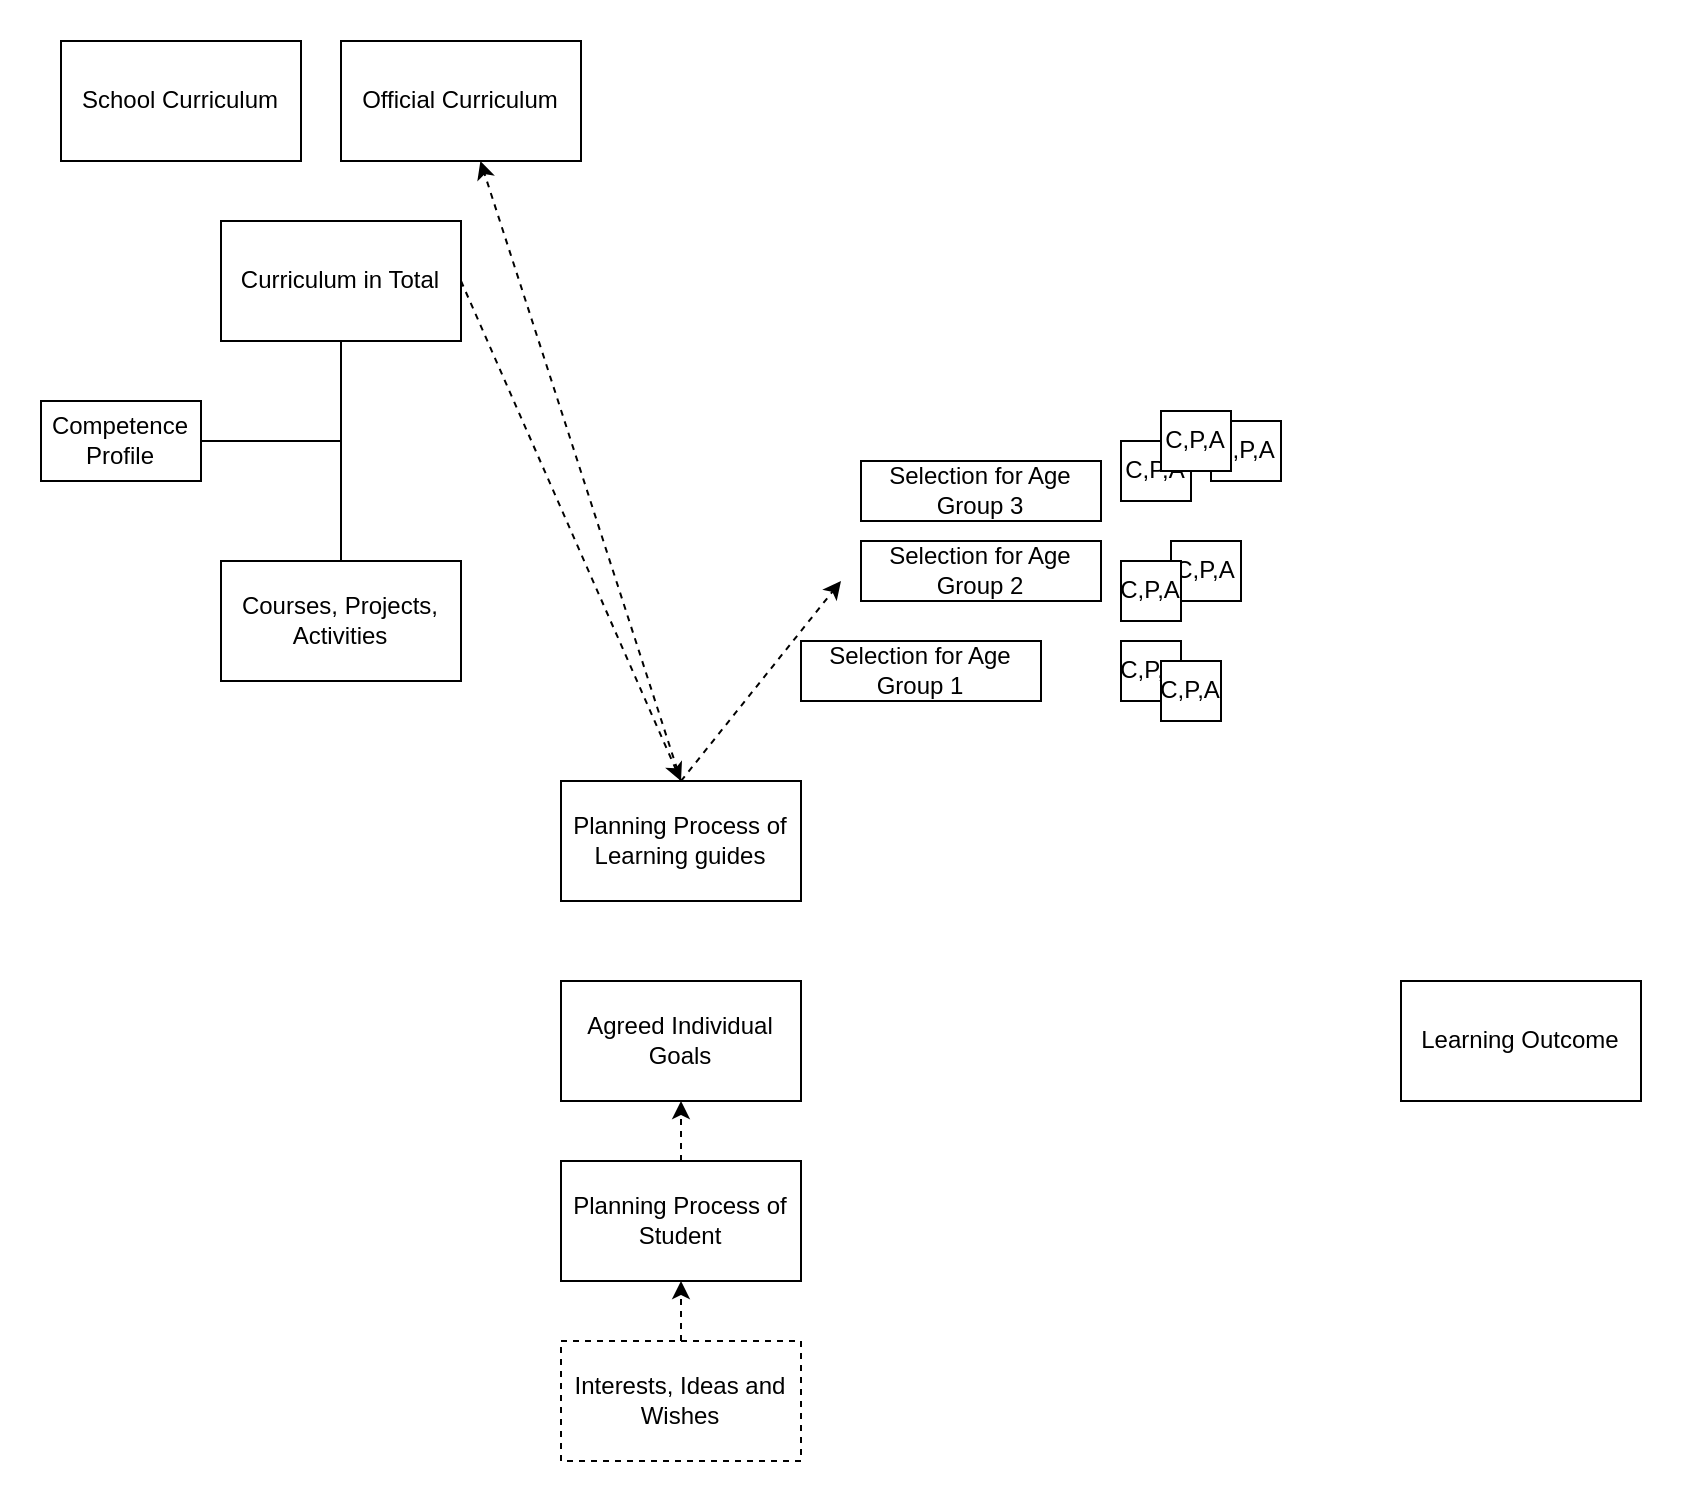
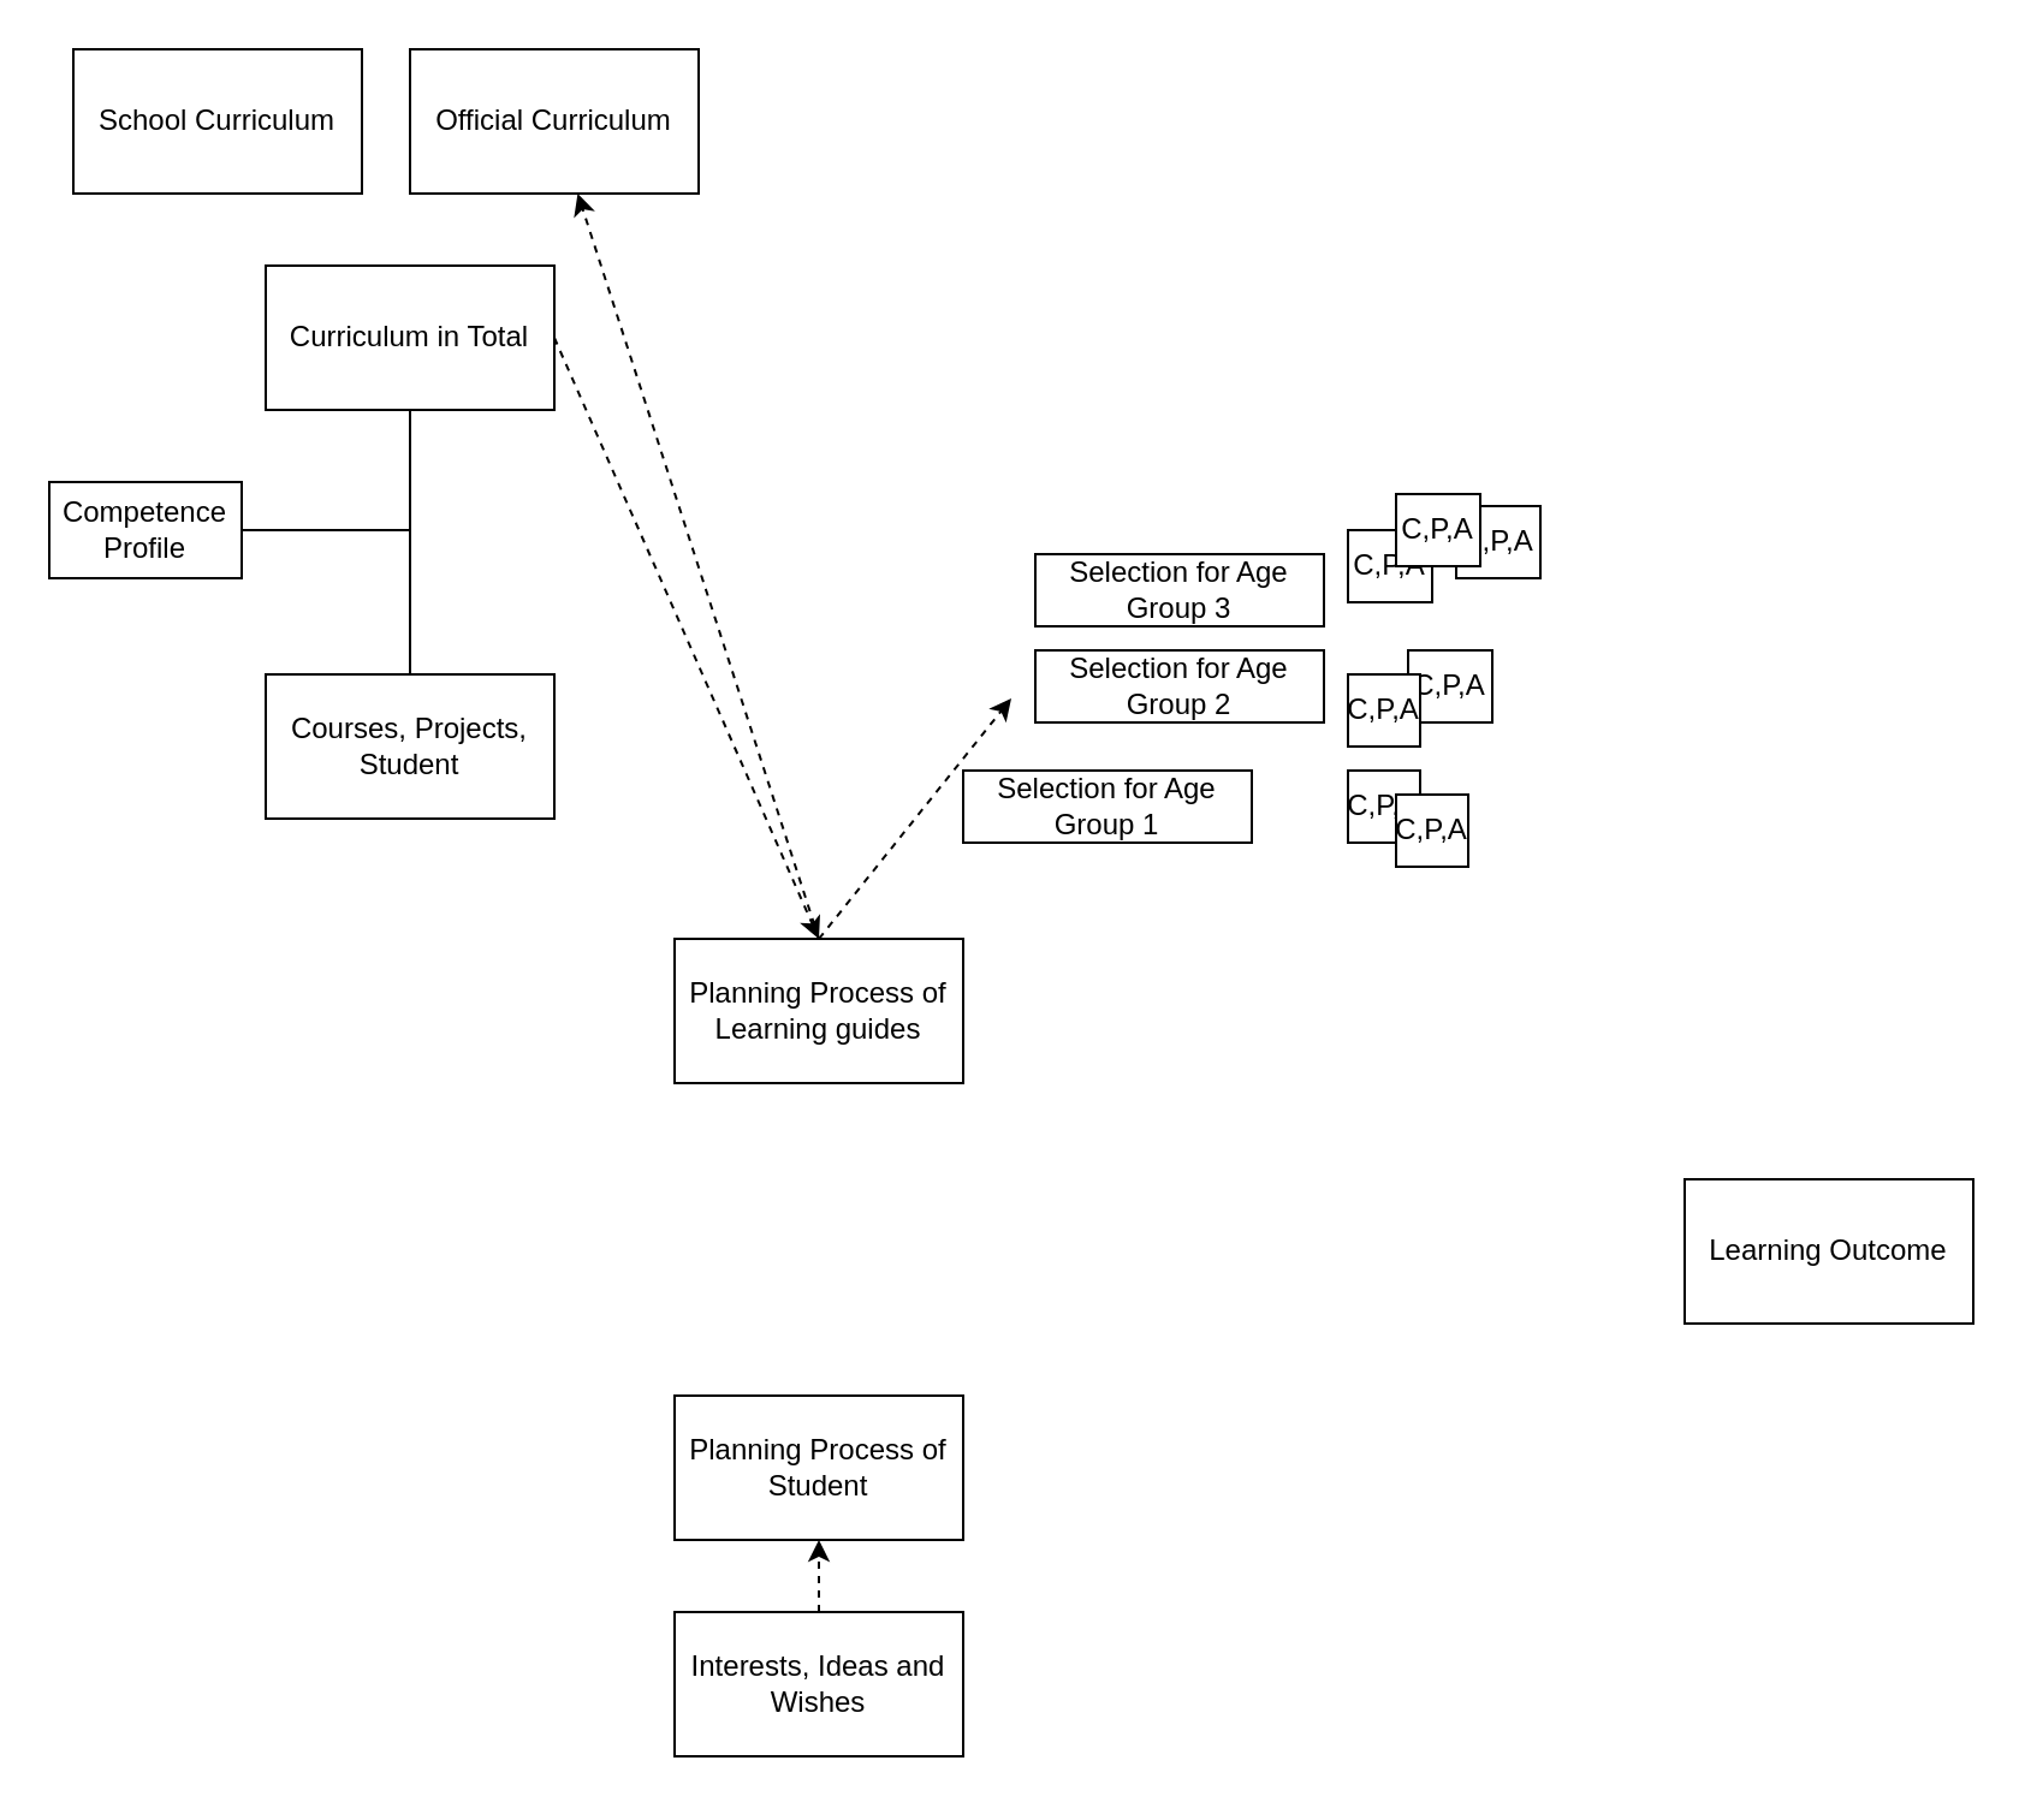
- <mxCell id="4" value="Courses, Projects, Activities" style="rounded=0;whiteSpace=wrap;html=1;" vertex="1" parent="1"><mxGeometry x="110" y="280" width="120" height="60" as="geometry" /></mxCell>
+ <mxCell id="4" value="Courses, Projects, Student" style="rounded=0;whiteSpace=wrap;html=1;" vertex="1" parent="1"><mxGeometry x="110" y="280" width="120" height="60" as="geometry" /></mxCell>
- <mxCell id="10" value="Agreed Individual Goals" style="rounded=0;whiteSpace=wrap;html=1;" vertex="1" parent="1"><mxGeometry x="280" y="490" width="120" height="60" as="geometry" /></mxCell>
- <mxCell id="13" value="" style="endArrow=classic;html=1;dashed=1;exitX=0.5;exitY=0;exitDx=0;exitDy=0;entryX=0.5;entryY=1;entryDx=0;entryDy=0;" edge="1" parent="1" source="9" target="10"><mxGeometry width="50" height="50" relative="1" as="geometry"><mxPoint x="130" y="500" as="sourcePoint" /><mxPoint x="180" y="450" as="targetPoint" /></mxGeometry></mxCell>
- <mxCell id="11" value="Interests, Ideas and Wishes" style="rounded=0;whiteSpace=wrap;html=1;dashed=1;" vertex="1" parent="1"><mxGeometry x="280" y="670" width="120" height="60" as="geometry" /></mxCell>
+ <mxCell id="11" value="Interests, Ideas and Wishes" style="rounded=0;whiteSpace=wrap;html=1;" vertex="1" parent="1"><mxGeometry x="280" y="670" width="120" height="60" as="geometry" /></mxCell>
